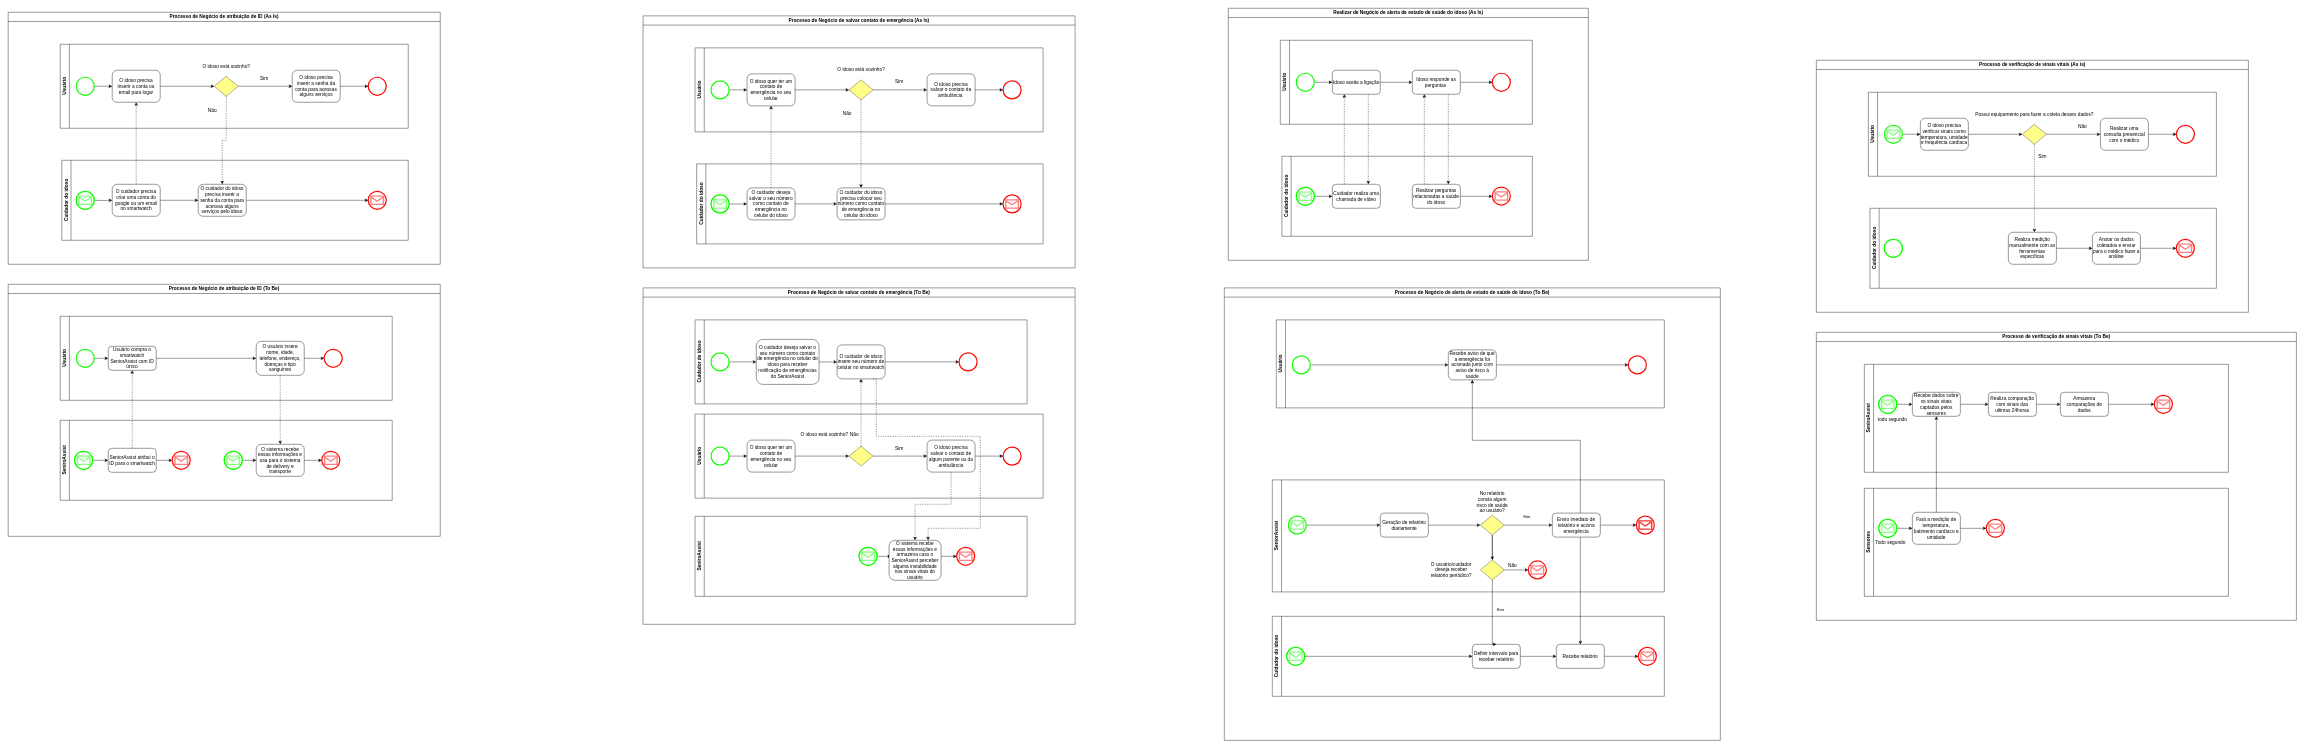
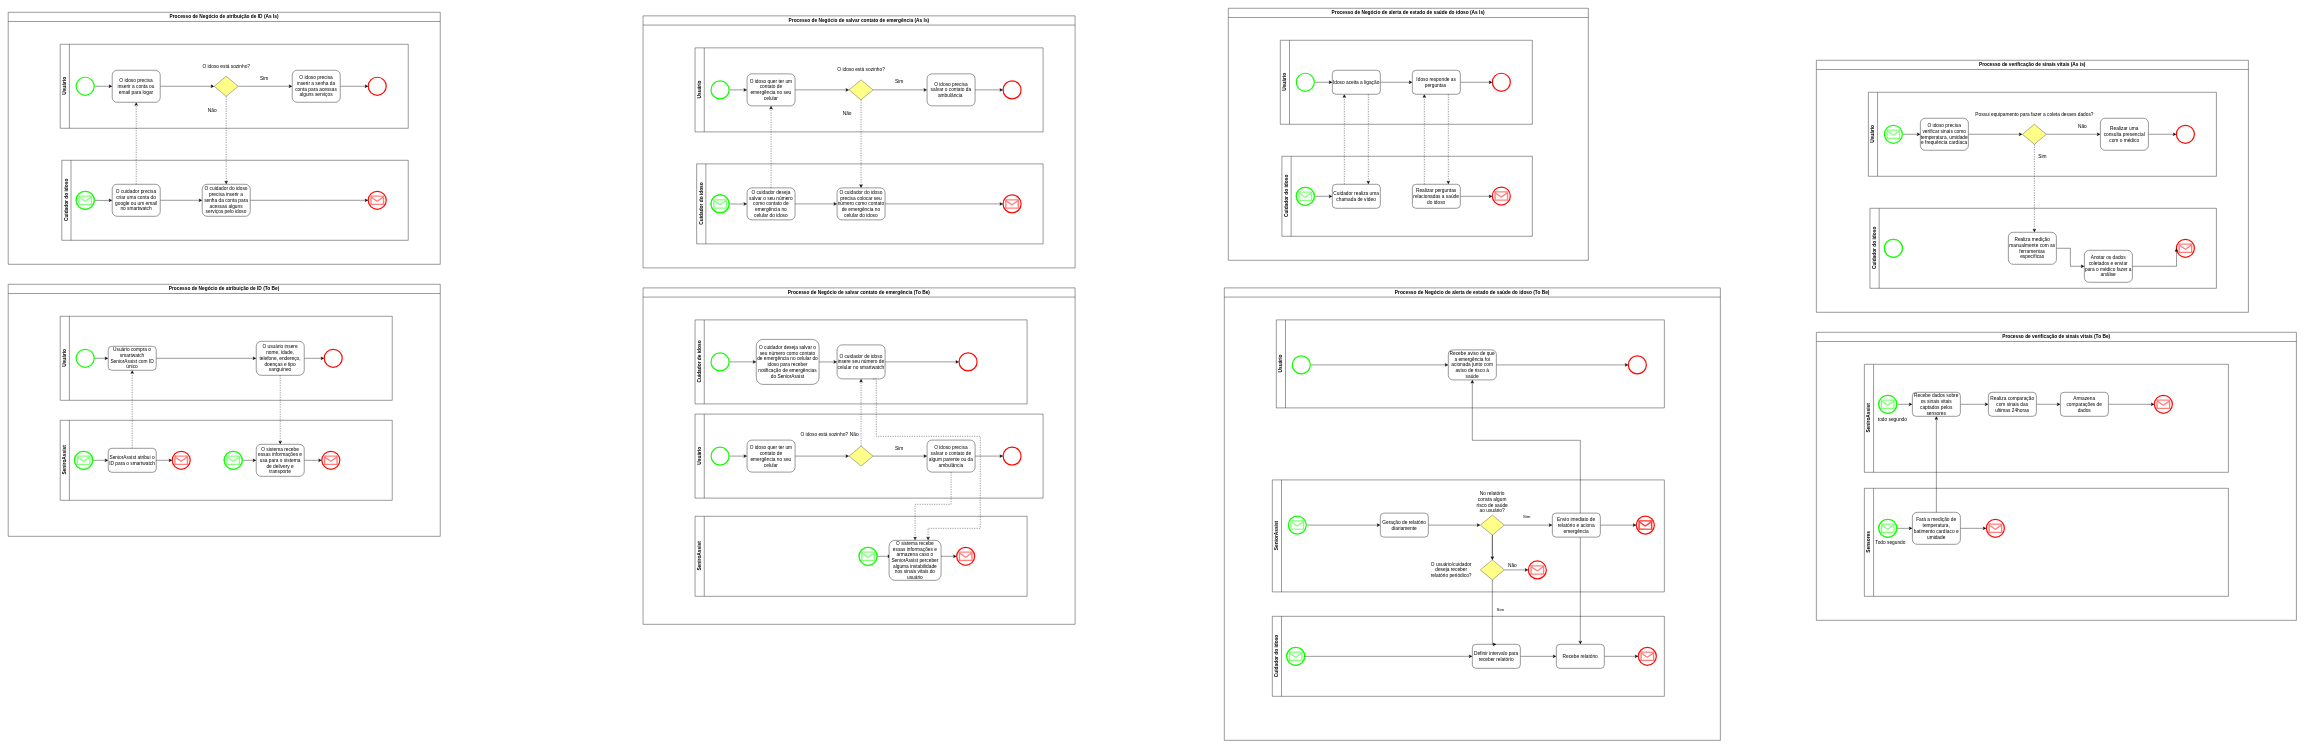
- <mxCell id="91" value="Realizar de Negócio de alerta de estado de saúde do idoso (As Is)" style="swimlane;whiteSpace=wrap;html=1;startSize=23;" vertex="1" parent="1"><mxGeometry x="3070" y="20" width="900" height="630" as="geometry" /></mxCell>
+ <mxCell id="91" value="Processo de Negócio de alerta de estado de saúde do idoso (As Is)" style="swimlane;whiteSpace=wrap;html=1;startSize=23;" vertex="1" parent="1"><mxGeometry x="3070" y="20" width="900" height="630" as="geometry" /></mxCell>
- <mxCell id="60" value="O cuidador do idoso precisa inserir a senha da conta para acessas alguns serviços pelo idoso" style="rounded=1;whiteSpace=wrap;html=1;" parent="48" vertex="1"><mxGeometry x="341" y="60" width="120" height="80" as="geometry" /></mxCell>
+ <mxCell id="60" value="O cuidador do idoso precisa inserir a senha da conta para acessas alguns serviços pelo idoso" style="rounded=1;whiteSpace=wrap;html=1;" parent="48" vertex="1"><mxGeometry x="351" y="60" width="120" height="80" as="geometry" /></mxCell>
- <mxCell id="141" value="Anotar os dados coletados e enviar para o médico fazer a análise" style="rounded=1;whiteSpace=wrap;html=1;" vertex="1" parent="131"><mxGeometry x="556" y="60" width="120" height="80" as="geometry" /></mxCell>
+ <mxCell id="141" value="Anotar os dados coletados e enviar para o médico fazer a análise" style="rounded=1;whiteSpace=wrap;html=1;" vertex="1" parent="131"><mxGeometry x="536" y="105" width="120" height="80" as="geometry" /></mxCell>
